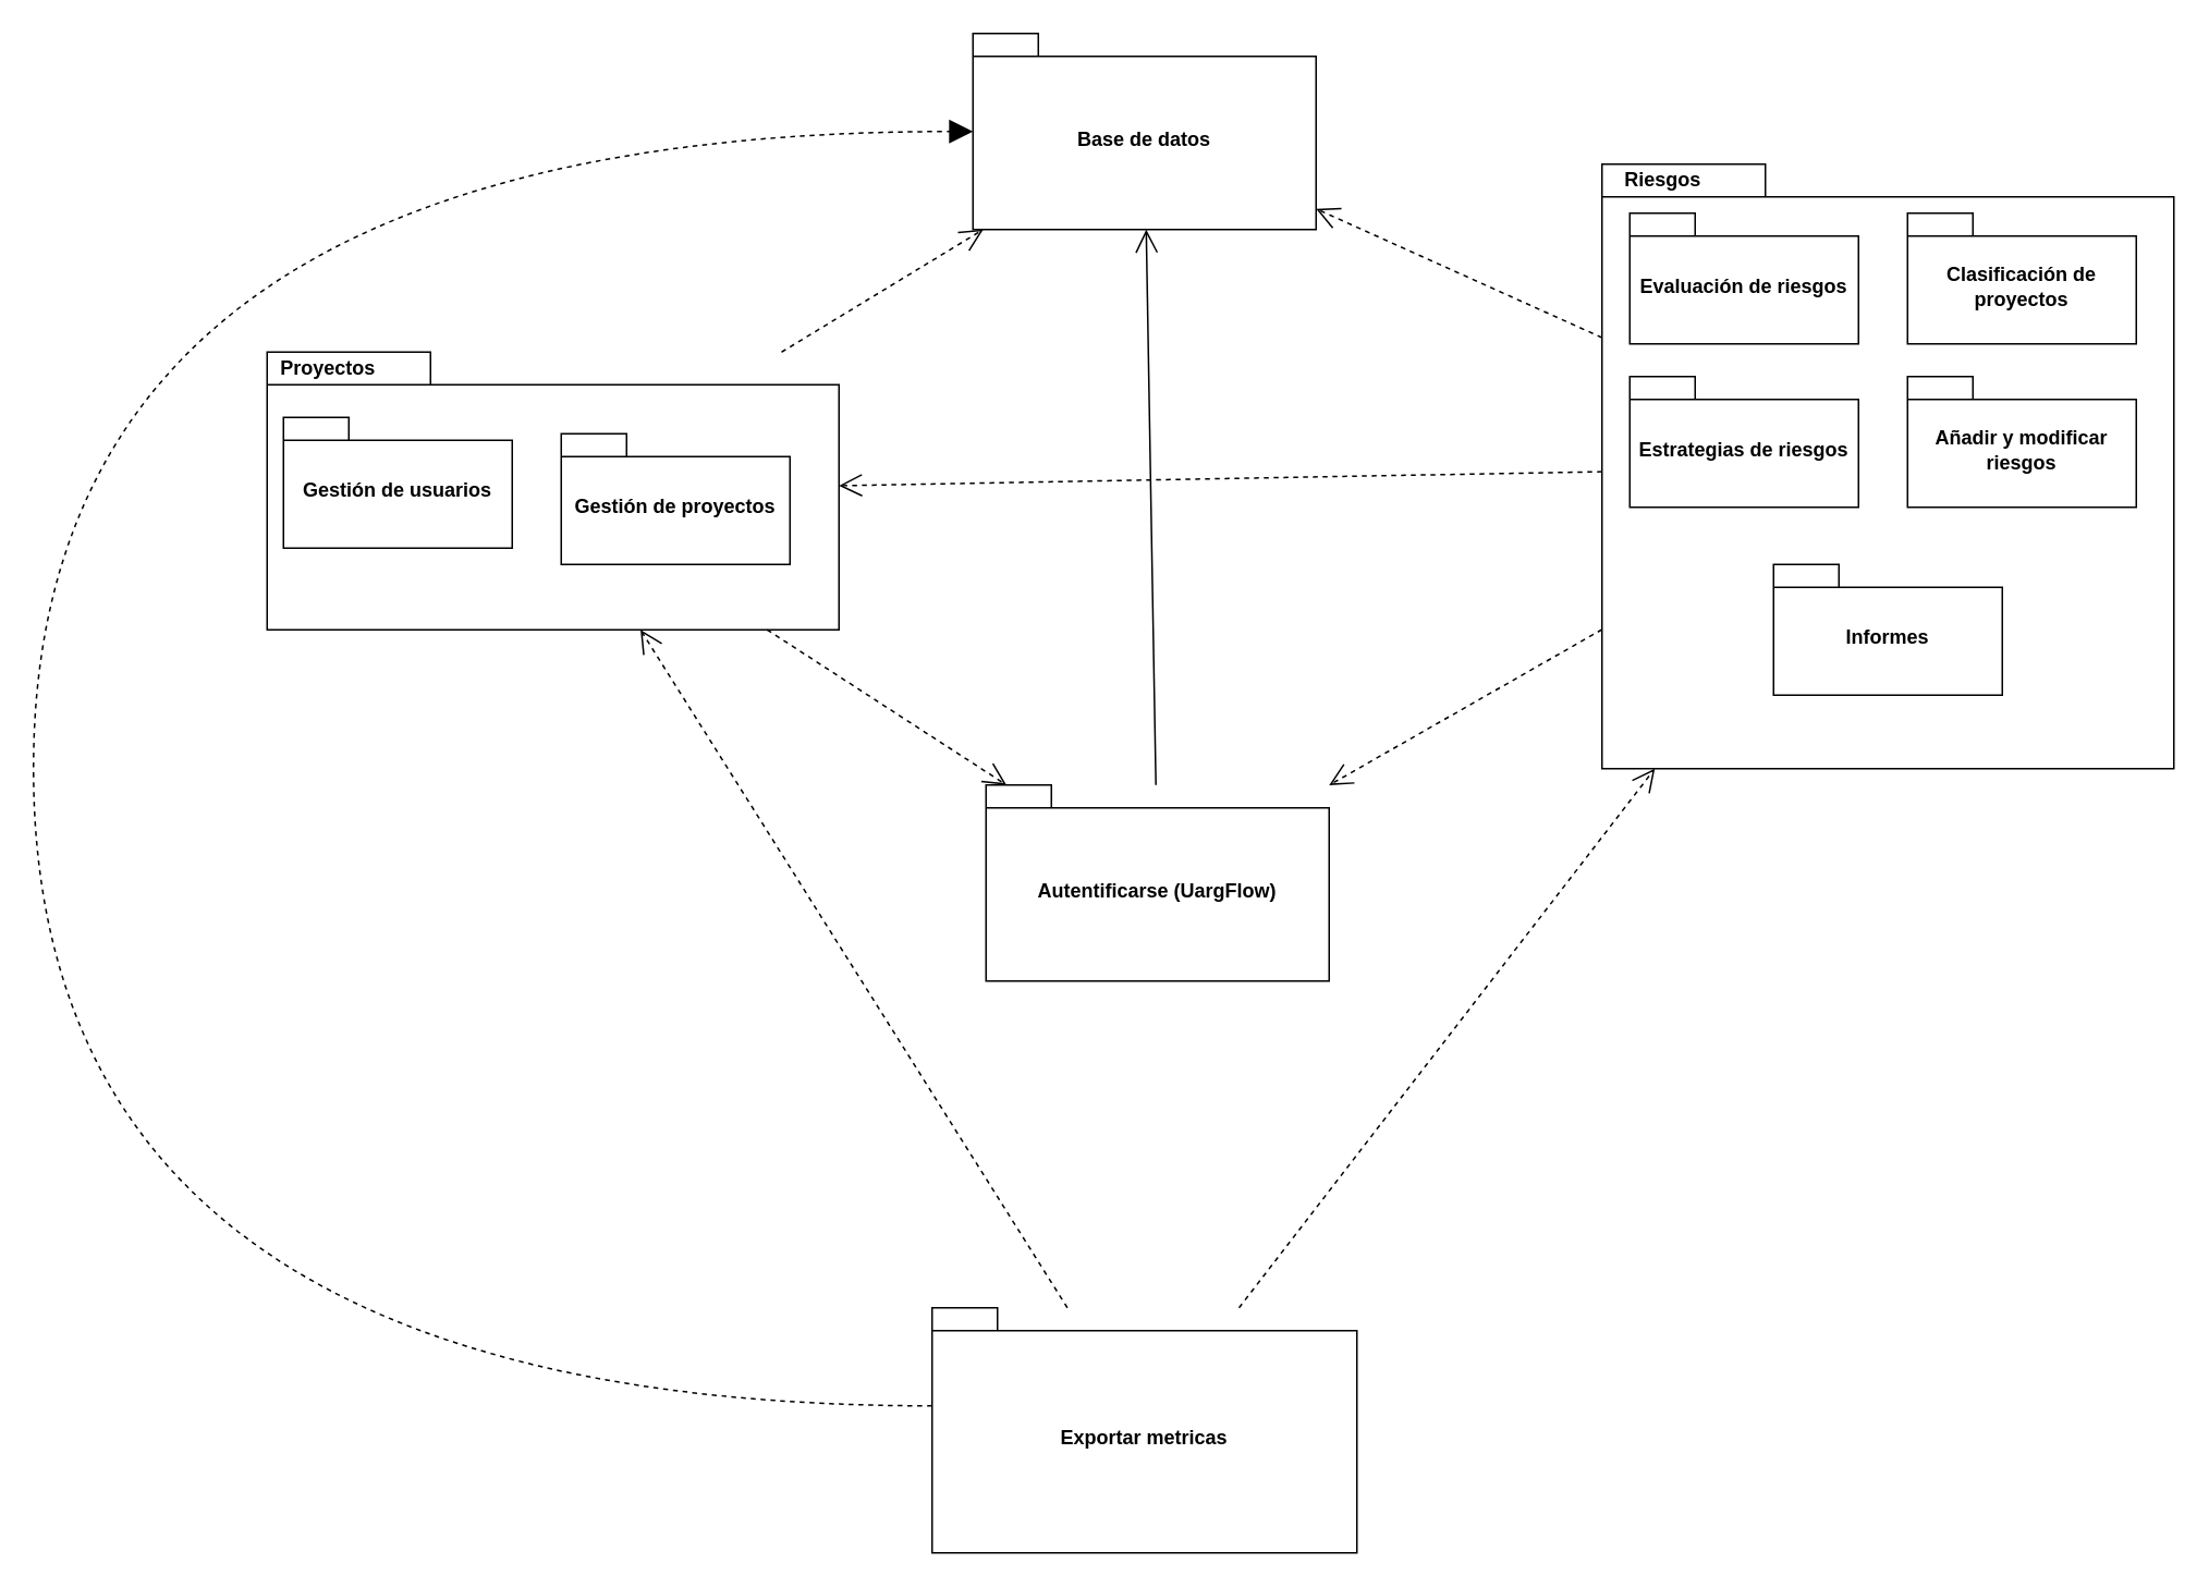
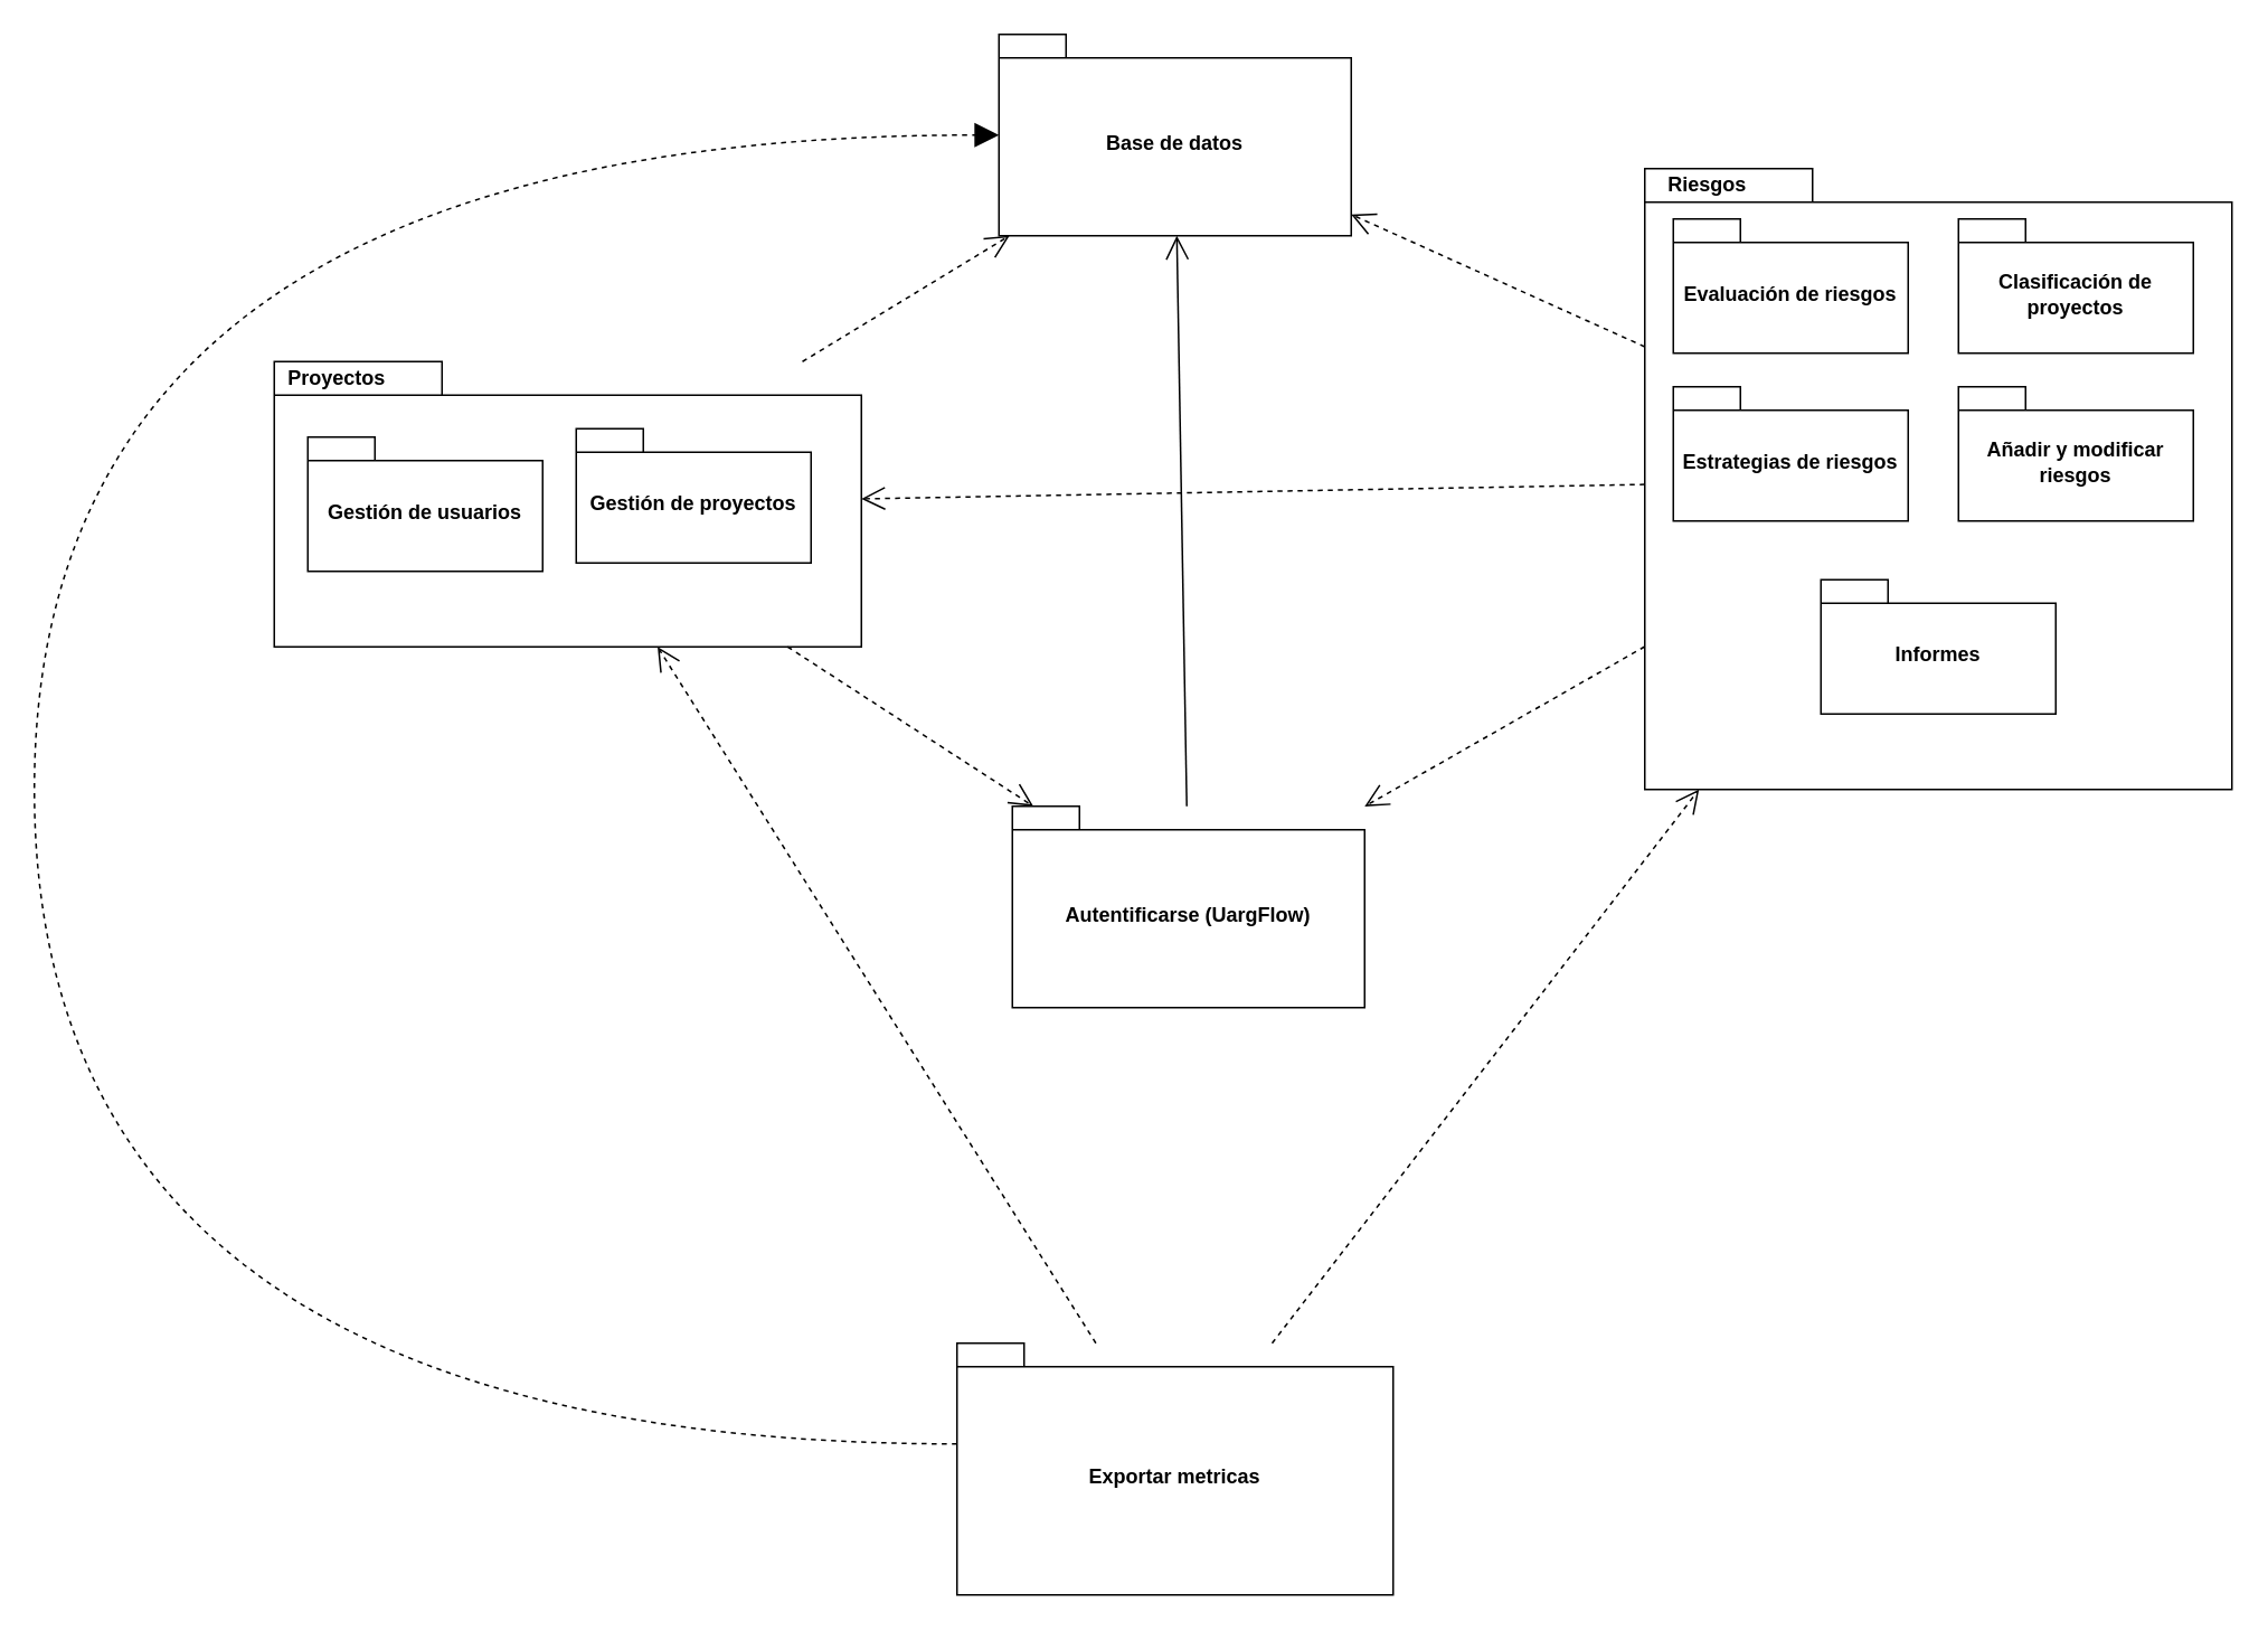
- <mxCell id="8" value="Gestión de usuarios" style="shape=folder;fontStyle=1;spacingTop=10;tabWidth=40;tabHeight=14;tabPosition=left;html=1;whiteSpace=wrap;" vertex="1" parent="1"><mxGeometry x="173" y="255" width="140" height="80" as="geometry" /></mxCell>
+ <mxCell id="8" value="Gestión de usuarios" style="shape=folder;fontStyle=1;spacingTop=10;tabWidth=40;tabHeight=14;tabPosition=left;html=1;whiteSpace=wrap;" vertex="1" parent="1"><mxGeometry x="183" y="260" width="140" height="80" as="geometry" /></mxCell>
- <mxCell id="9" value="Gestión de proyectos" style="shape=folder;fontStyle=1;spacingTop=10;tabWidth=40;tabHeight=14;tabPosition=left;html=1;whiteSpace=wrap;" vertex="1" parent="1"><mxGeometry x="343" y="265" width="140" height="80" as="geometry" /></mxCell>
+ <mxCell id="9" value="Gestión de proyectos" style="shape=folder;fontStyle=1;spacingTop=10;tabWidth=40;tabHeight=14;tabPosition=left;html=1;whiteSpace=wrap;" vertex="1" parent="1"><mxGeometry x="343" y="255" width="140" height="80" as="geometry" /></mxCell>
